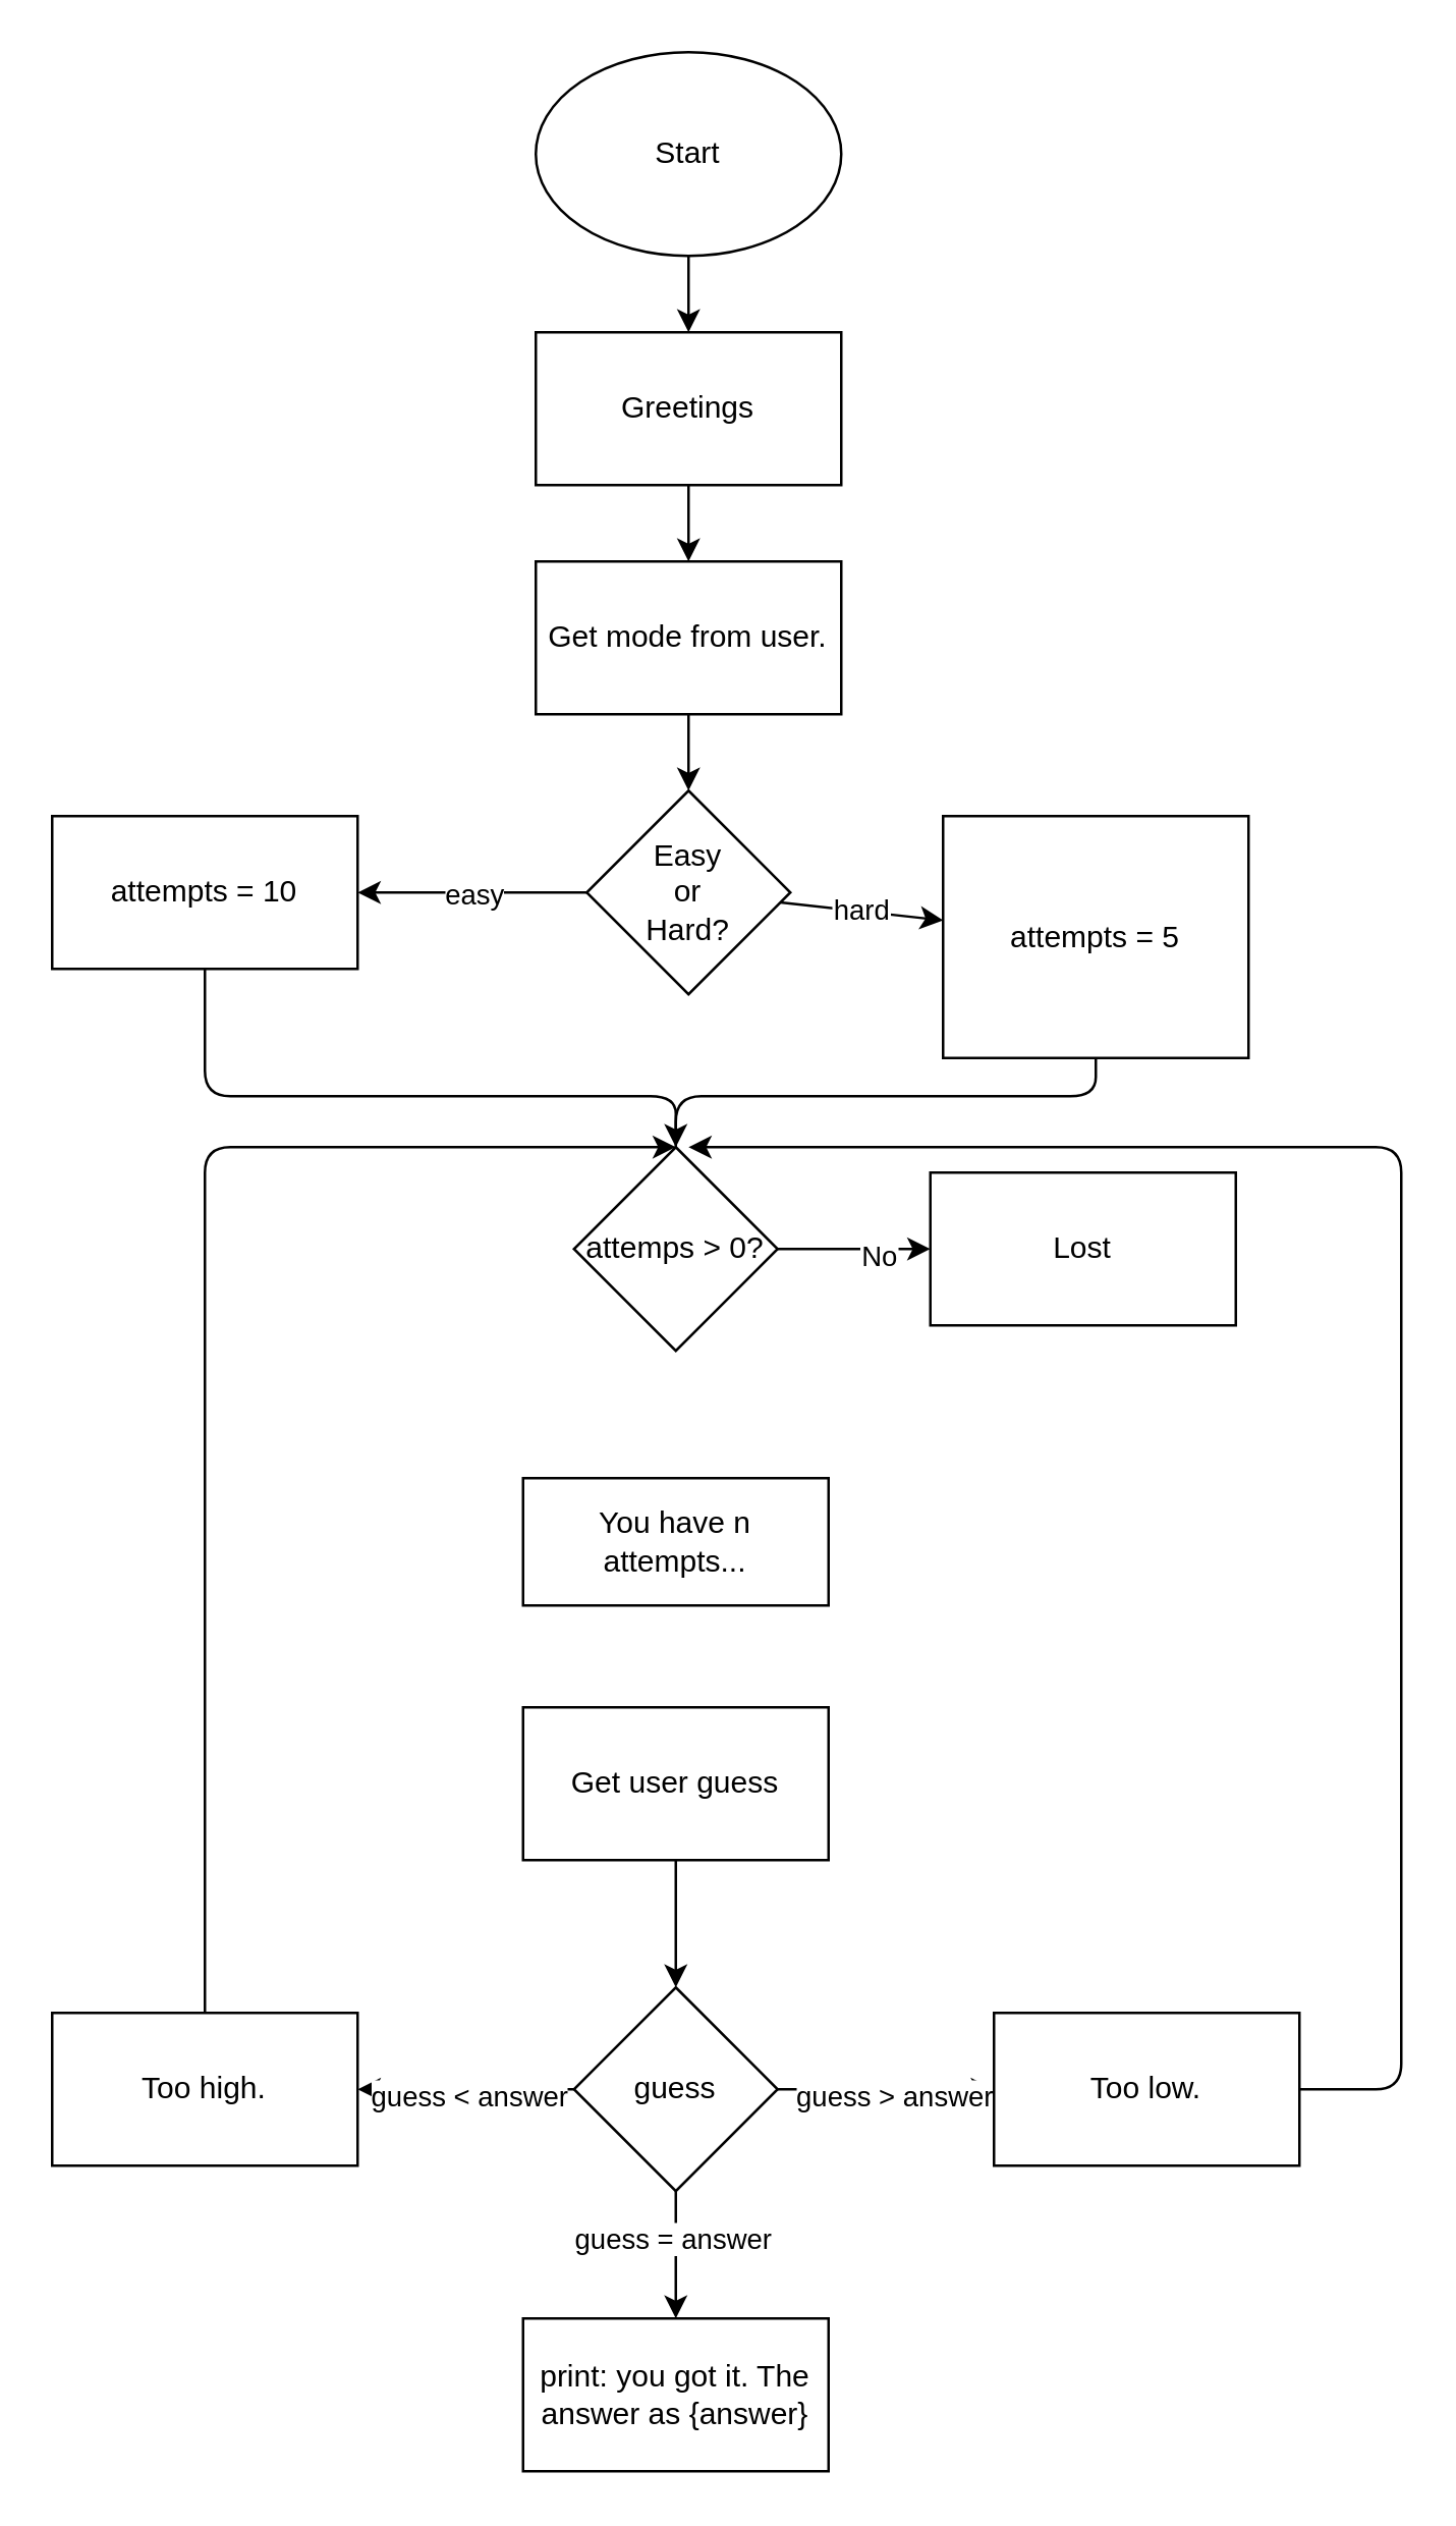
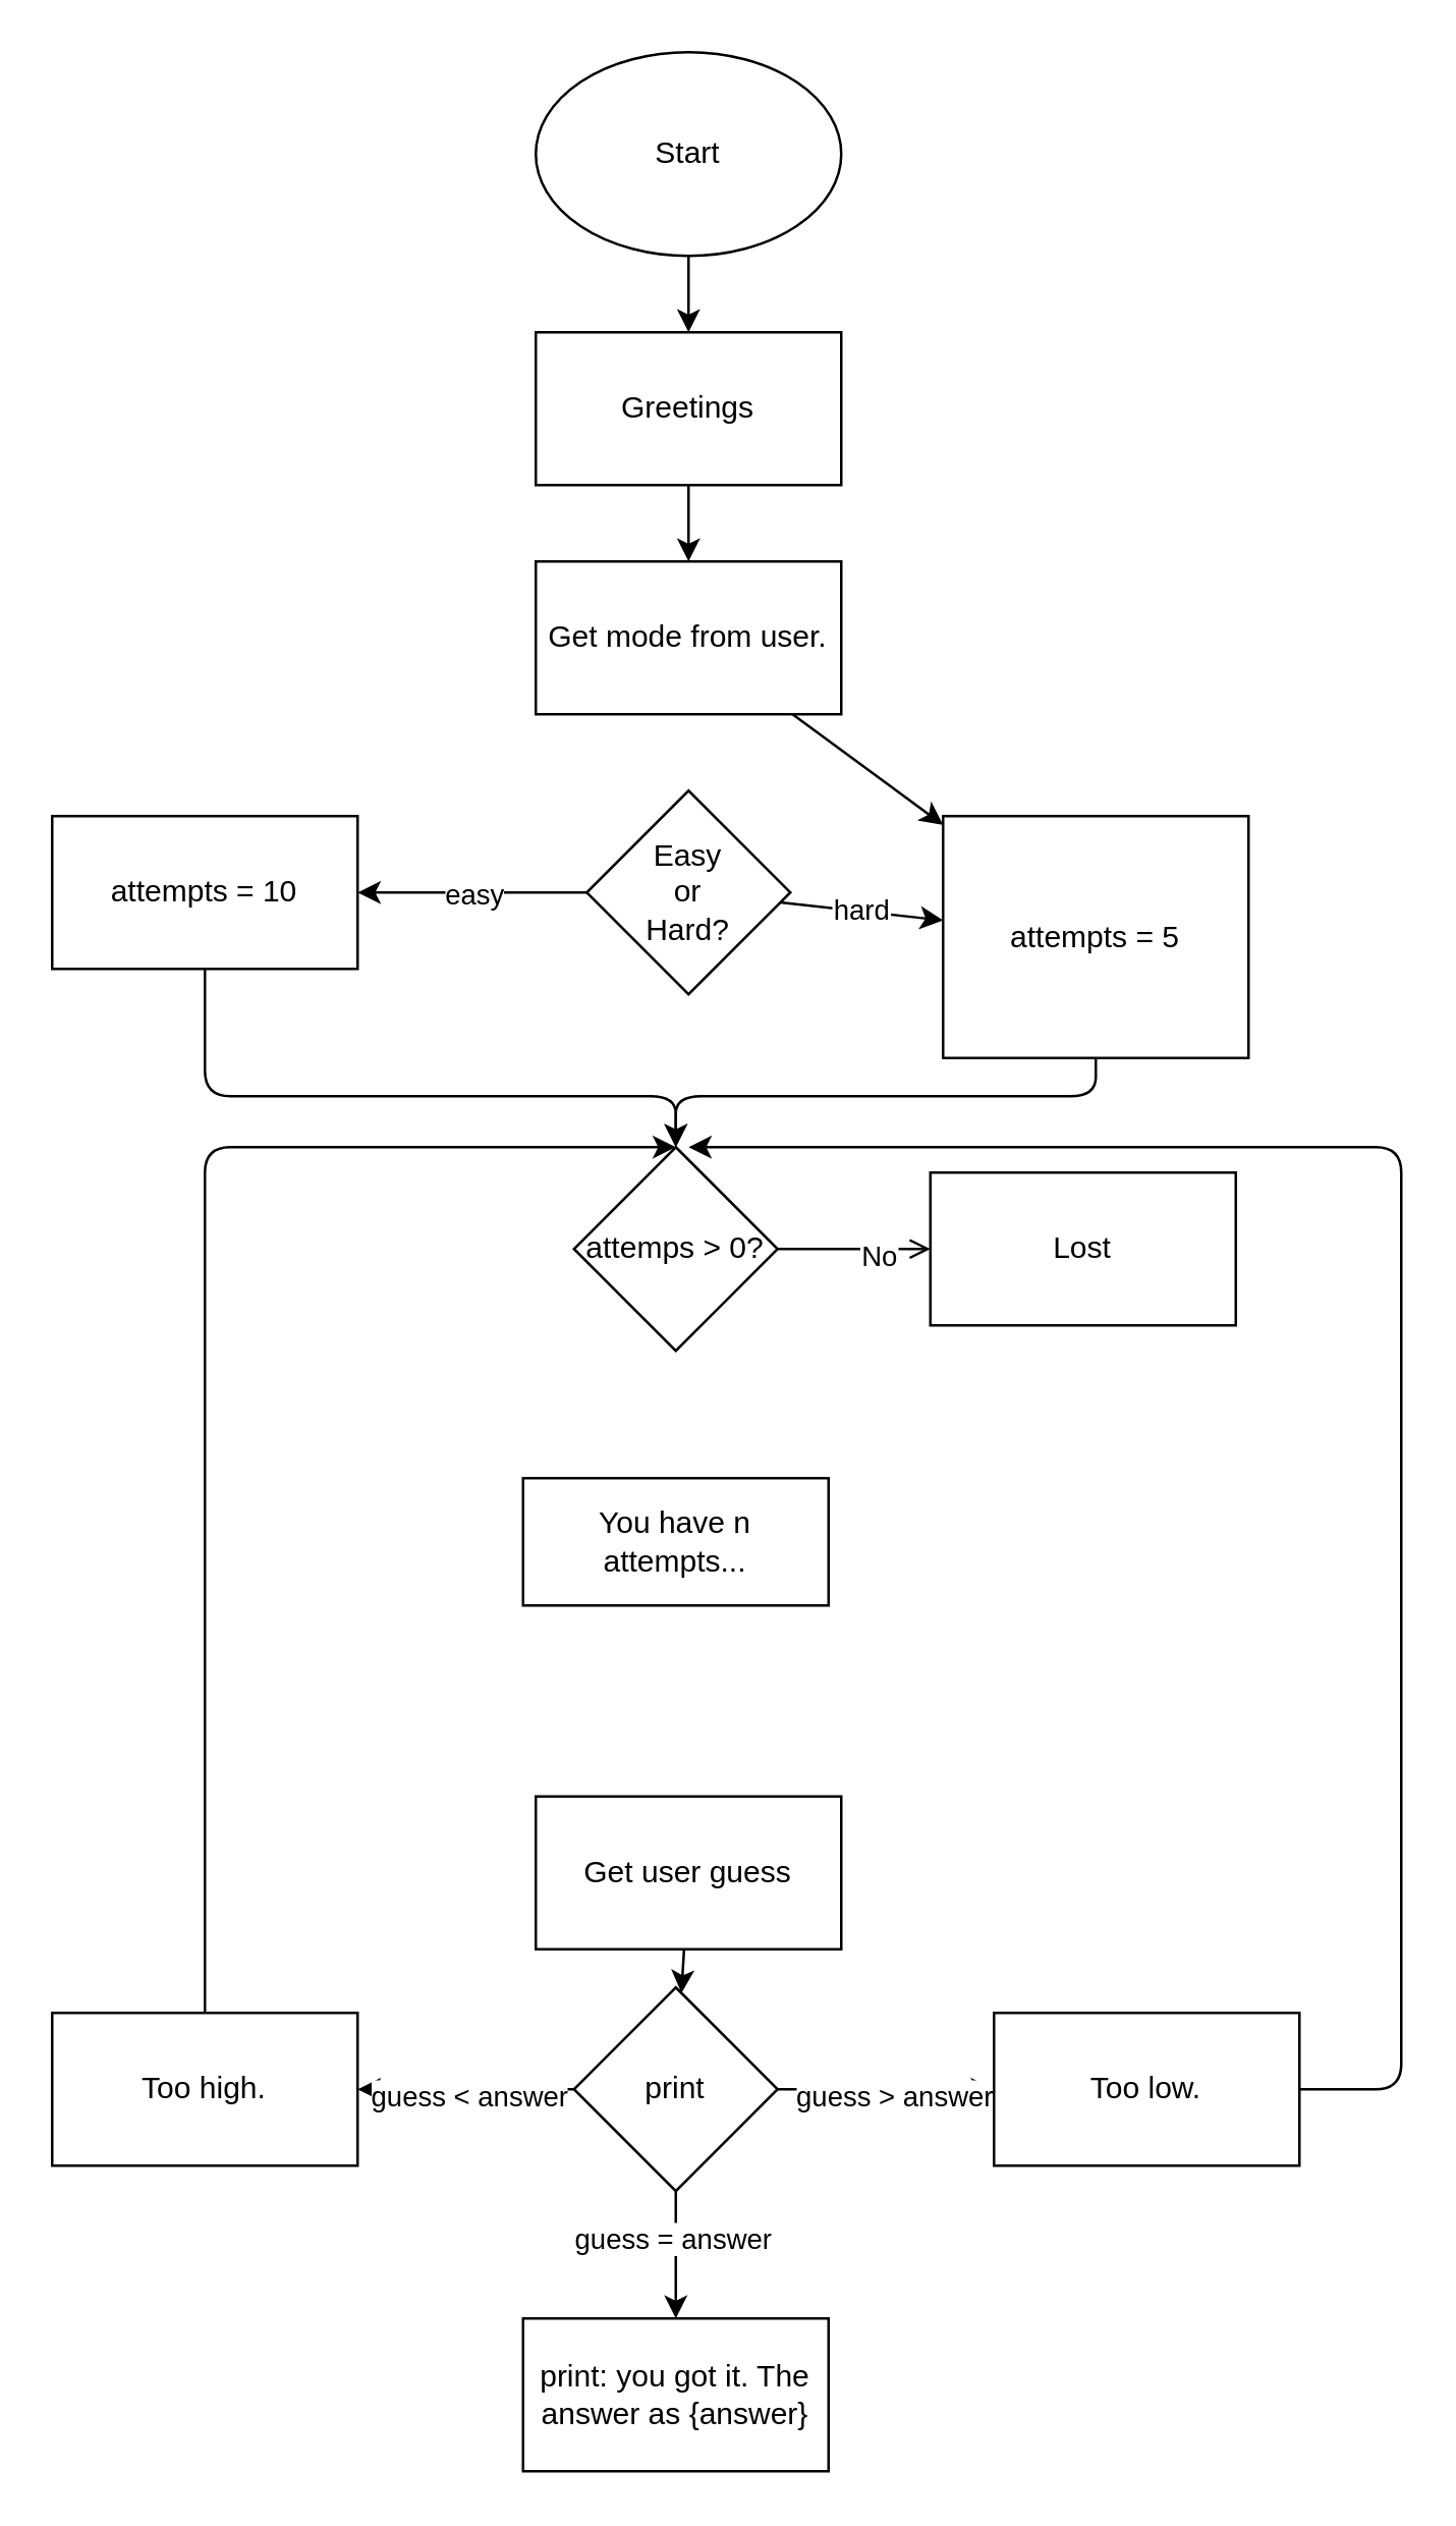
- <mxCell id="6" value="" style="edgeStyle=none;html=1;" edge="1" parent="1" source="7" target="11"><mxGeometry relative="1" as="geometry" /></mxCell>
+ <mxCell id="6" value="" style="edgeStyle=none;html=1;" edge="1" parent="1" source="7" target="15"><mxGeometry relative="1" as="geometry" /></mxCell>
- <mxCell id="14" style="edgeStyle=none;html=1;entryX=0.5;entryY=0;entryDx=0;entryDy=0;endArrow=none;" edge="1" parent="1" source="15" target="28"><mxGeometry relative="1" as="geometry"><Array as="points"><mxPoint x="430" y="430" /><mxPoint x="350" y="430" /><mxPoint x="265" y="430" /></Array></mxGeometry></mxCell>
+ <mxCell id="14" style="edgeStyle=none;html=1;entryX=0.5;entryY=0;entryDx=0;entryDy=0;" edge="1" parent="1" source="15" target="28"><mxGeometry relative="1" as="geometry"><Array as="points"><mxPoint x="430" y="430" /><mxPoint x="350" y="430" /><mxPoint x="265" y="430" /></Array></mxGeometry></mxCell>
- <mxCell id="26" value="" style="edgeStyle=none;html=1;" edge="1" parent="1" source="28" target="29"><mxGeometry relative="1" as="geometry" /></mxCell>
+ <mxCell id="26" value="" style="edgeStyle=none;html=1;endArrow=open;" edge="1" parent="1" source="28" target="29"><mxGeometry relative="1" as="geometry" /></mxCell>
- <mxCell id="17" value="Get user guess" style="whiteSpace=wrap;html=1;" vertex="1" parent="1"><mxGeometry x="205" y="670" width="120" height="60" as="geometry" /></mxCell>
+ <mxCell id="17" value="Get user guess" style="whiteSpace=wrap;html=1;" vertex="1" parent="1"><mxGeometry x="210" y="705" width="120" height="60" as="geometry" /></mxCell>
- <mxCell id="24" value="guess" style="rhombus;whiteSpace=wrap;html=1;" vertex="1" parent="1"><mxGeometry x="225" y="780" width="80" height="80" as="geometry" /></mxCell>
+ <mxCell id="24" value="print" style="rhombus;whiteSpace=wrap;html=1;" vertex="1" parent="1"><mxGeometry x="225" y="780" width="80" height="80" as="geometry" /></mxCell>
